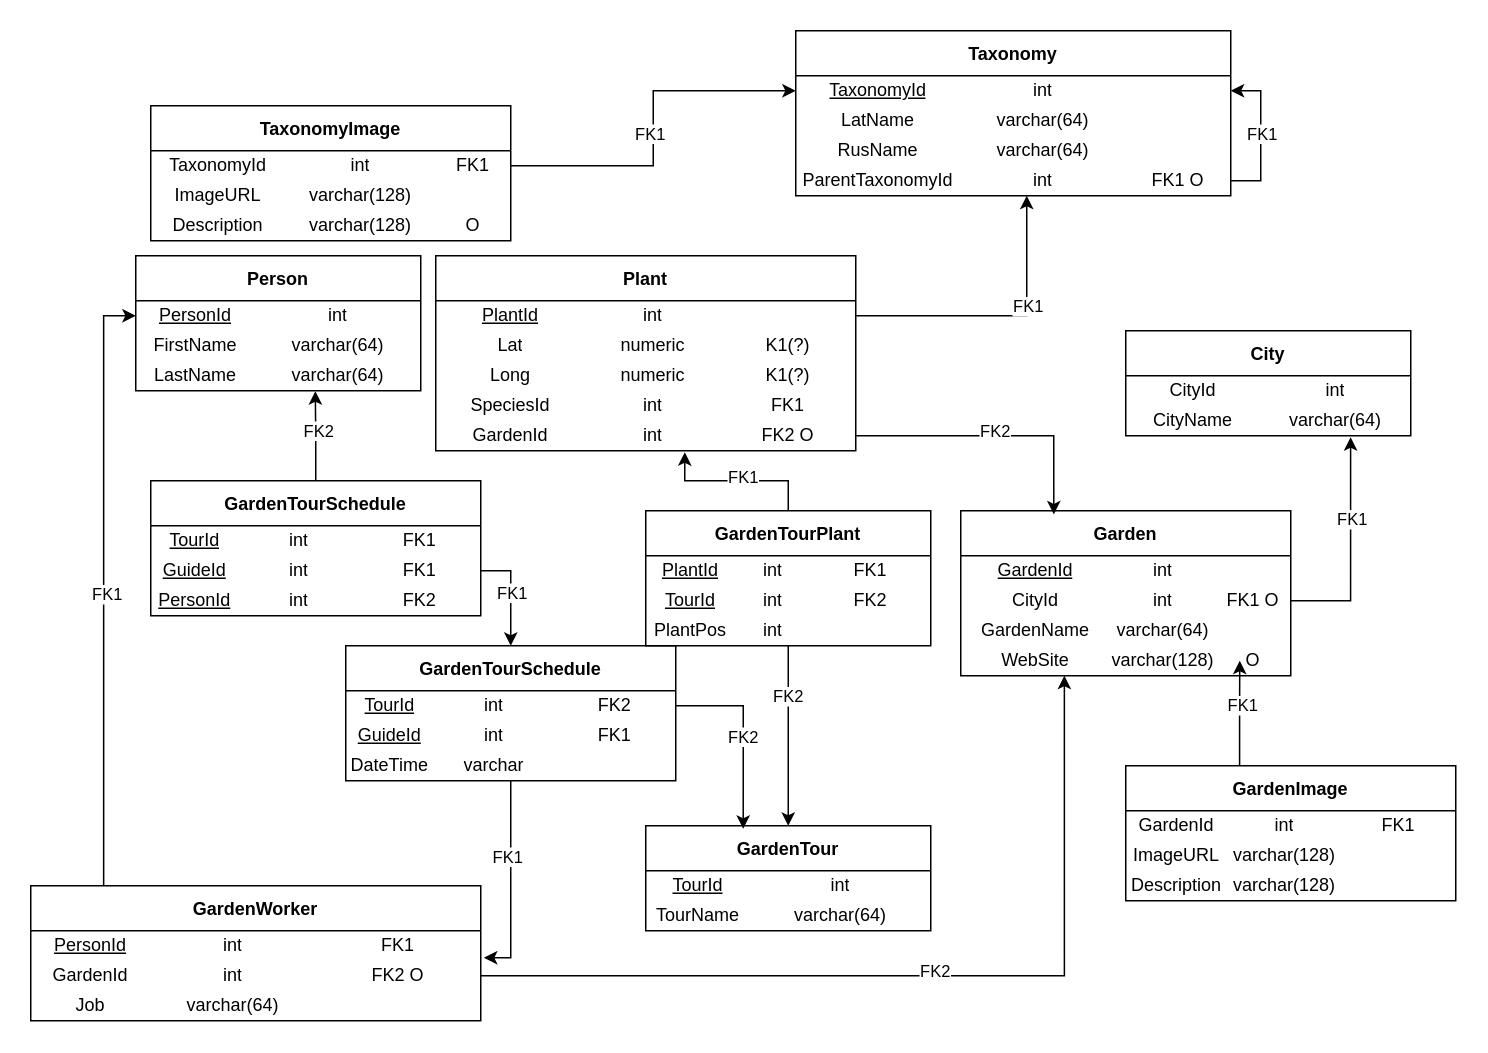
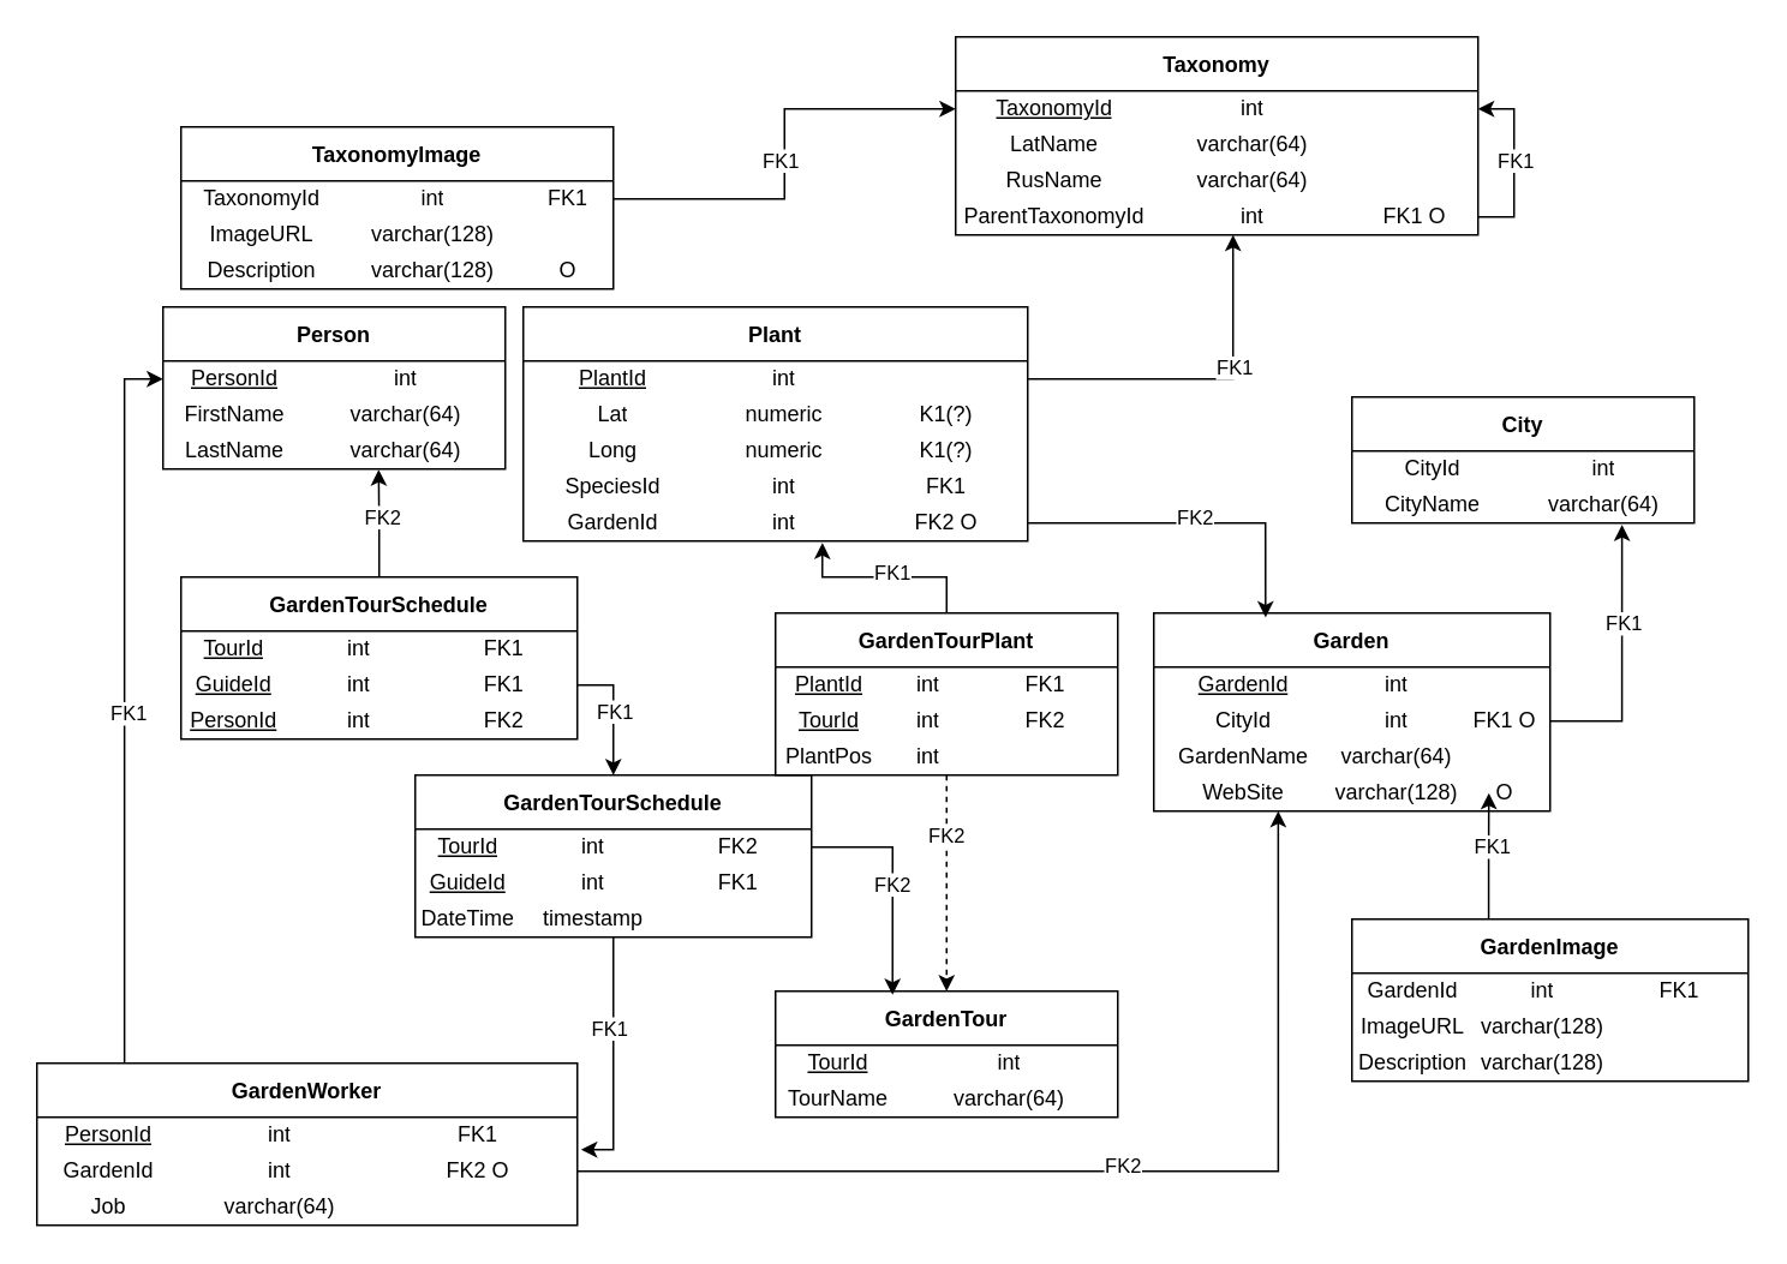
- <mxCell id="146" style="edgeStyle=orthogonalEdgeStyle;rounded=0;orthogonalLoop=1;jettySize=auto;html=1;" edge="1" parent="1" source="148" target="35"><mxGeometry relative="1" as="geometry" /></mxCell>
+ <mxCell id="146" style="edgeStyle=orthogonalEdgeStyle;rounded=0;orthogonalLoop=1;jettySize=auto;html=1;dashed=1;" edge="1" parent="1" source="148" target="35"><mxGeometry relative="1" as="geometry" /></mxCell>
- <mxCell id="97" value="varchar" style="shape=partialRectangle;html=1;whiteSpace=wrap;connectable=0;strokeColor=inherit;overflow=hidden;fillColor=none;top=0;left=0;bottom=0;right=0;pointerEvents=1;" parent="95" vertex="1"><mxGeometry x="59" width="80" height="20" as="geometry"><mxRectangle width="80" height="20" as="alternateBounds" /></mxGeometry></mxCell>
+ <mxCell id="97" value="timestamp" style="shape=partialRectangle;html=1;whiteSpace=wrap;connectable=0;strokeColor=inherit;overflow=hidden;fillColor=none;top=0;left=0;bottom=0;right=0;pointerEvents=1;" parent="95" vertex="1"><mxGeometry x="59" width="80" height="20" as="geometry"><mxRectangle width="80" height="20" as="alternateBounds" /></mxGeometry></mxCell>
